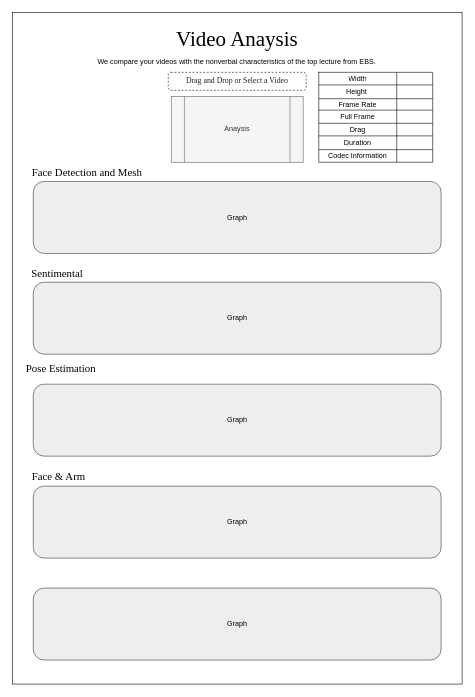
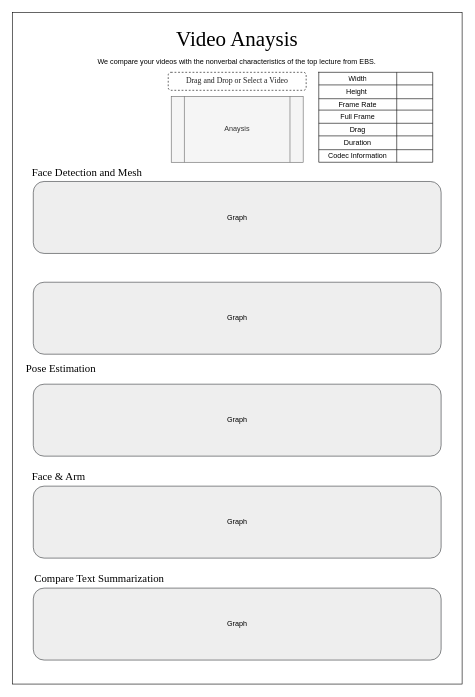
- <mxCell id="7" value="&lt;font face=&quot;Verdana&quot; style=&quot;font-size: 18px;&quot;&gt;Sentimental&lt;/font&gt;" style="text;html=1;strokeColor=none;fillColor=none;align=left;verticalAlign=middle;whiteSpace=wrap;rounded=0;" parent="1" vertex="1"><mxGeometry x="50" y="440" width="366" height="30" as="geometry" /></mxCell>
+ <mxCell id="37" value="&lt;font face=&quot;Verdana&quot; style=&quot;font-size: 18px;&quot;&gt;Compare Text Summarization&lt;/font&gt;" style="text;html=1;strokeColor=none;fillColor=none;align=left;verticalAlign=middle;whiteSpace=wrap;rounded=0;" vertex="1" parent="1"><mxGeometry x="55" y="950" width="366" height="30" as="geometry" /></mxCell>
